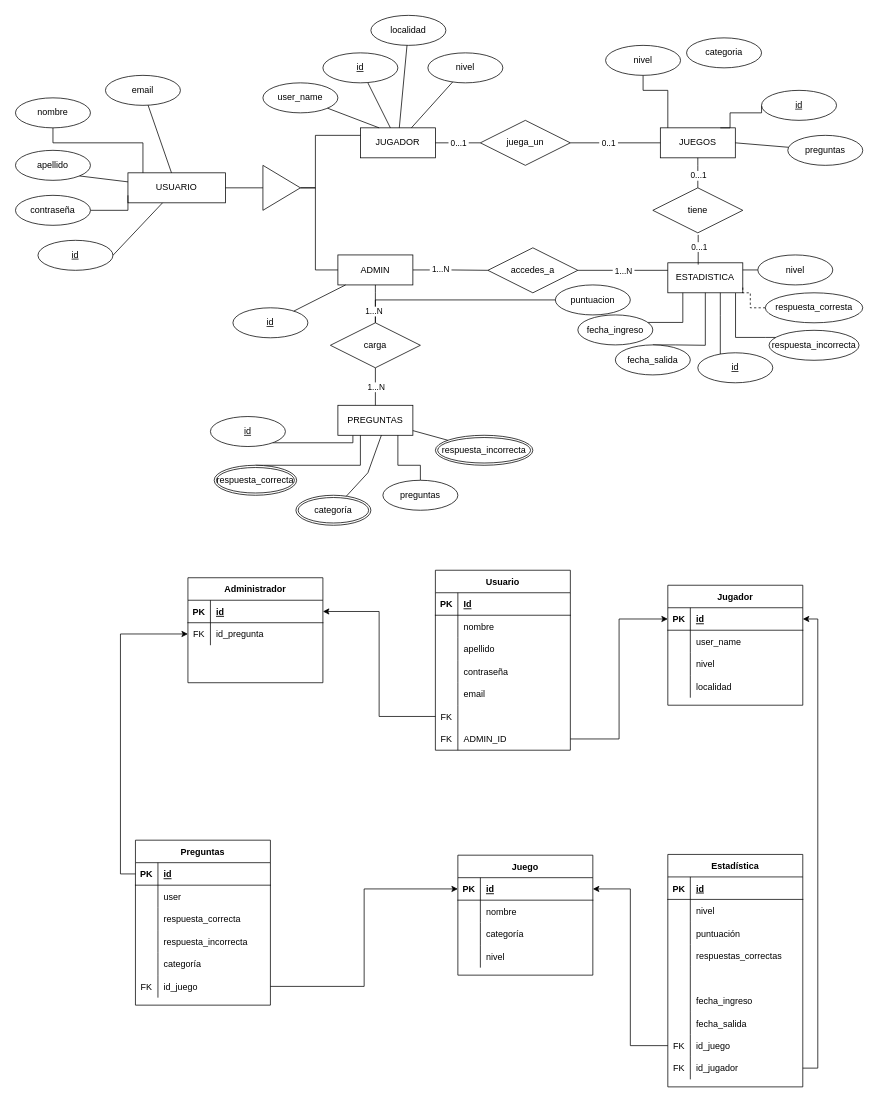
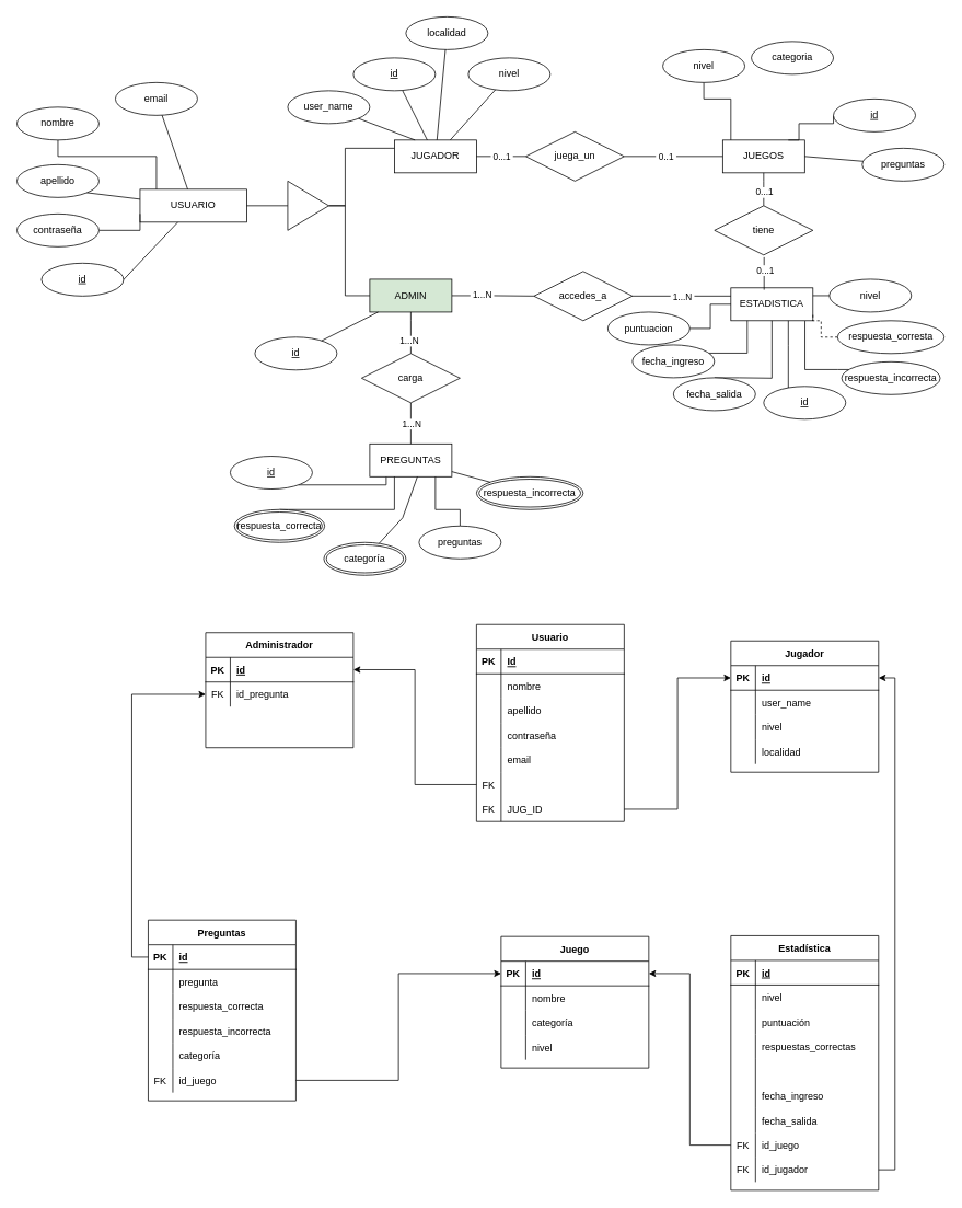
- <mxCell id="4" value="ADMIN" style="whiteSpace=wrap;html=1;align=center;" parent="1" vertex="1"><mxGeometry x="450" y="339.5" width="100" height="40" as="geometry" /></mxCell>
+ <mxCell id="4" value="ADMIN" style="whiteSpace=wrap;html=1;align=center;fillColor=#d5e8d4;" parent="1" vertex="1"><mxGeometry x="450" y="339.5" width="100" height="40" as="geometry" /></mxCell>
- <mxCell id="21" style="edgeStyle=orthogonalEdgeStyle;rounded=0;orthogonalLoop=1;jettySize=auto;html=1;endArrow=none;endFill=0;" parent="1" source="22" target="43" edge="1"><mxGeometry relative="1" as="geometry" /></mxCell>
+ <mxCell id="21" style="edgeStyle=orthogonalEdgeStyle;rounded=0;orthogonalLoop=1;jettySize=auto;html=1;entryX=0;entryY=0.5;entryDx=0;entryDy=0;endArrow=none;endFill=0;" parent="1" source="22" target="9" edge="1"><mxGeometry relative="1" as="geometry" /></mxCell>
- <mxCell id="85" value="ADMIN_ID" style="shape=partialRectangle;connectable=0;fillColor=none;top=0;left=0;bottom=0;right=0;align=left;spacingLeft=6;fontStyle=0;overflow=hidden;" parent="83" vertex="1"><mxGeometry x="30" width="150" height="30" as="geometry" /></mxCell>
+ <mxCell id="85" value="JUG_ID" style="shape=partialRectangle;connectable=0;fillColor=none;top=0;left=0;bottom=0;right=0;align=left;spacingLeft=6;fontStyle=0;overflow=hidden;" parent="83" vertex="1"><mxGeometry x="30" width="150" height="30" as="geometry" /></mxCell>
- <mxCell id="131" value="user" style="shape=partialRectangle;connectable=0;fillColor=none;top=0;left=0;bottom=0;right=0;align=left;spacingLeft=6;overflow=hidden;" parent="129" vertex="1"><mxGeometry x="30" width="150" height="30" as="geometry" /></mxCell>
+ <mxCell id="131" value="pregunta" style="shape=partialRectangle;connectable=0;fillColor=none;top=0;left=0;bottom=0;right=0;align=left;spacingLeft=6;overflow=hidden;" parent="129" vertex="1"><mxGeometry x="30" width="150" height="30" as="geometry" /></mxCell>
